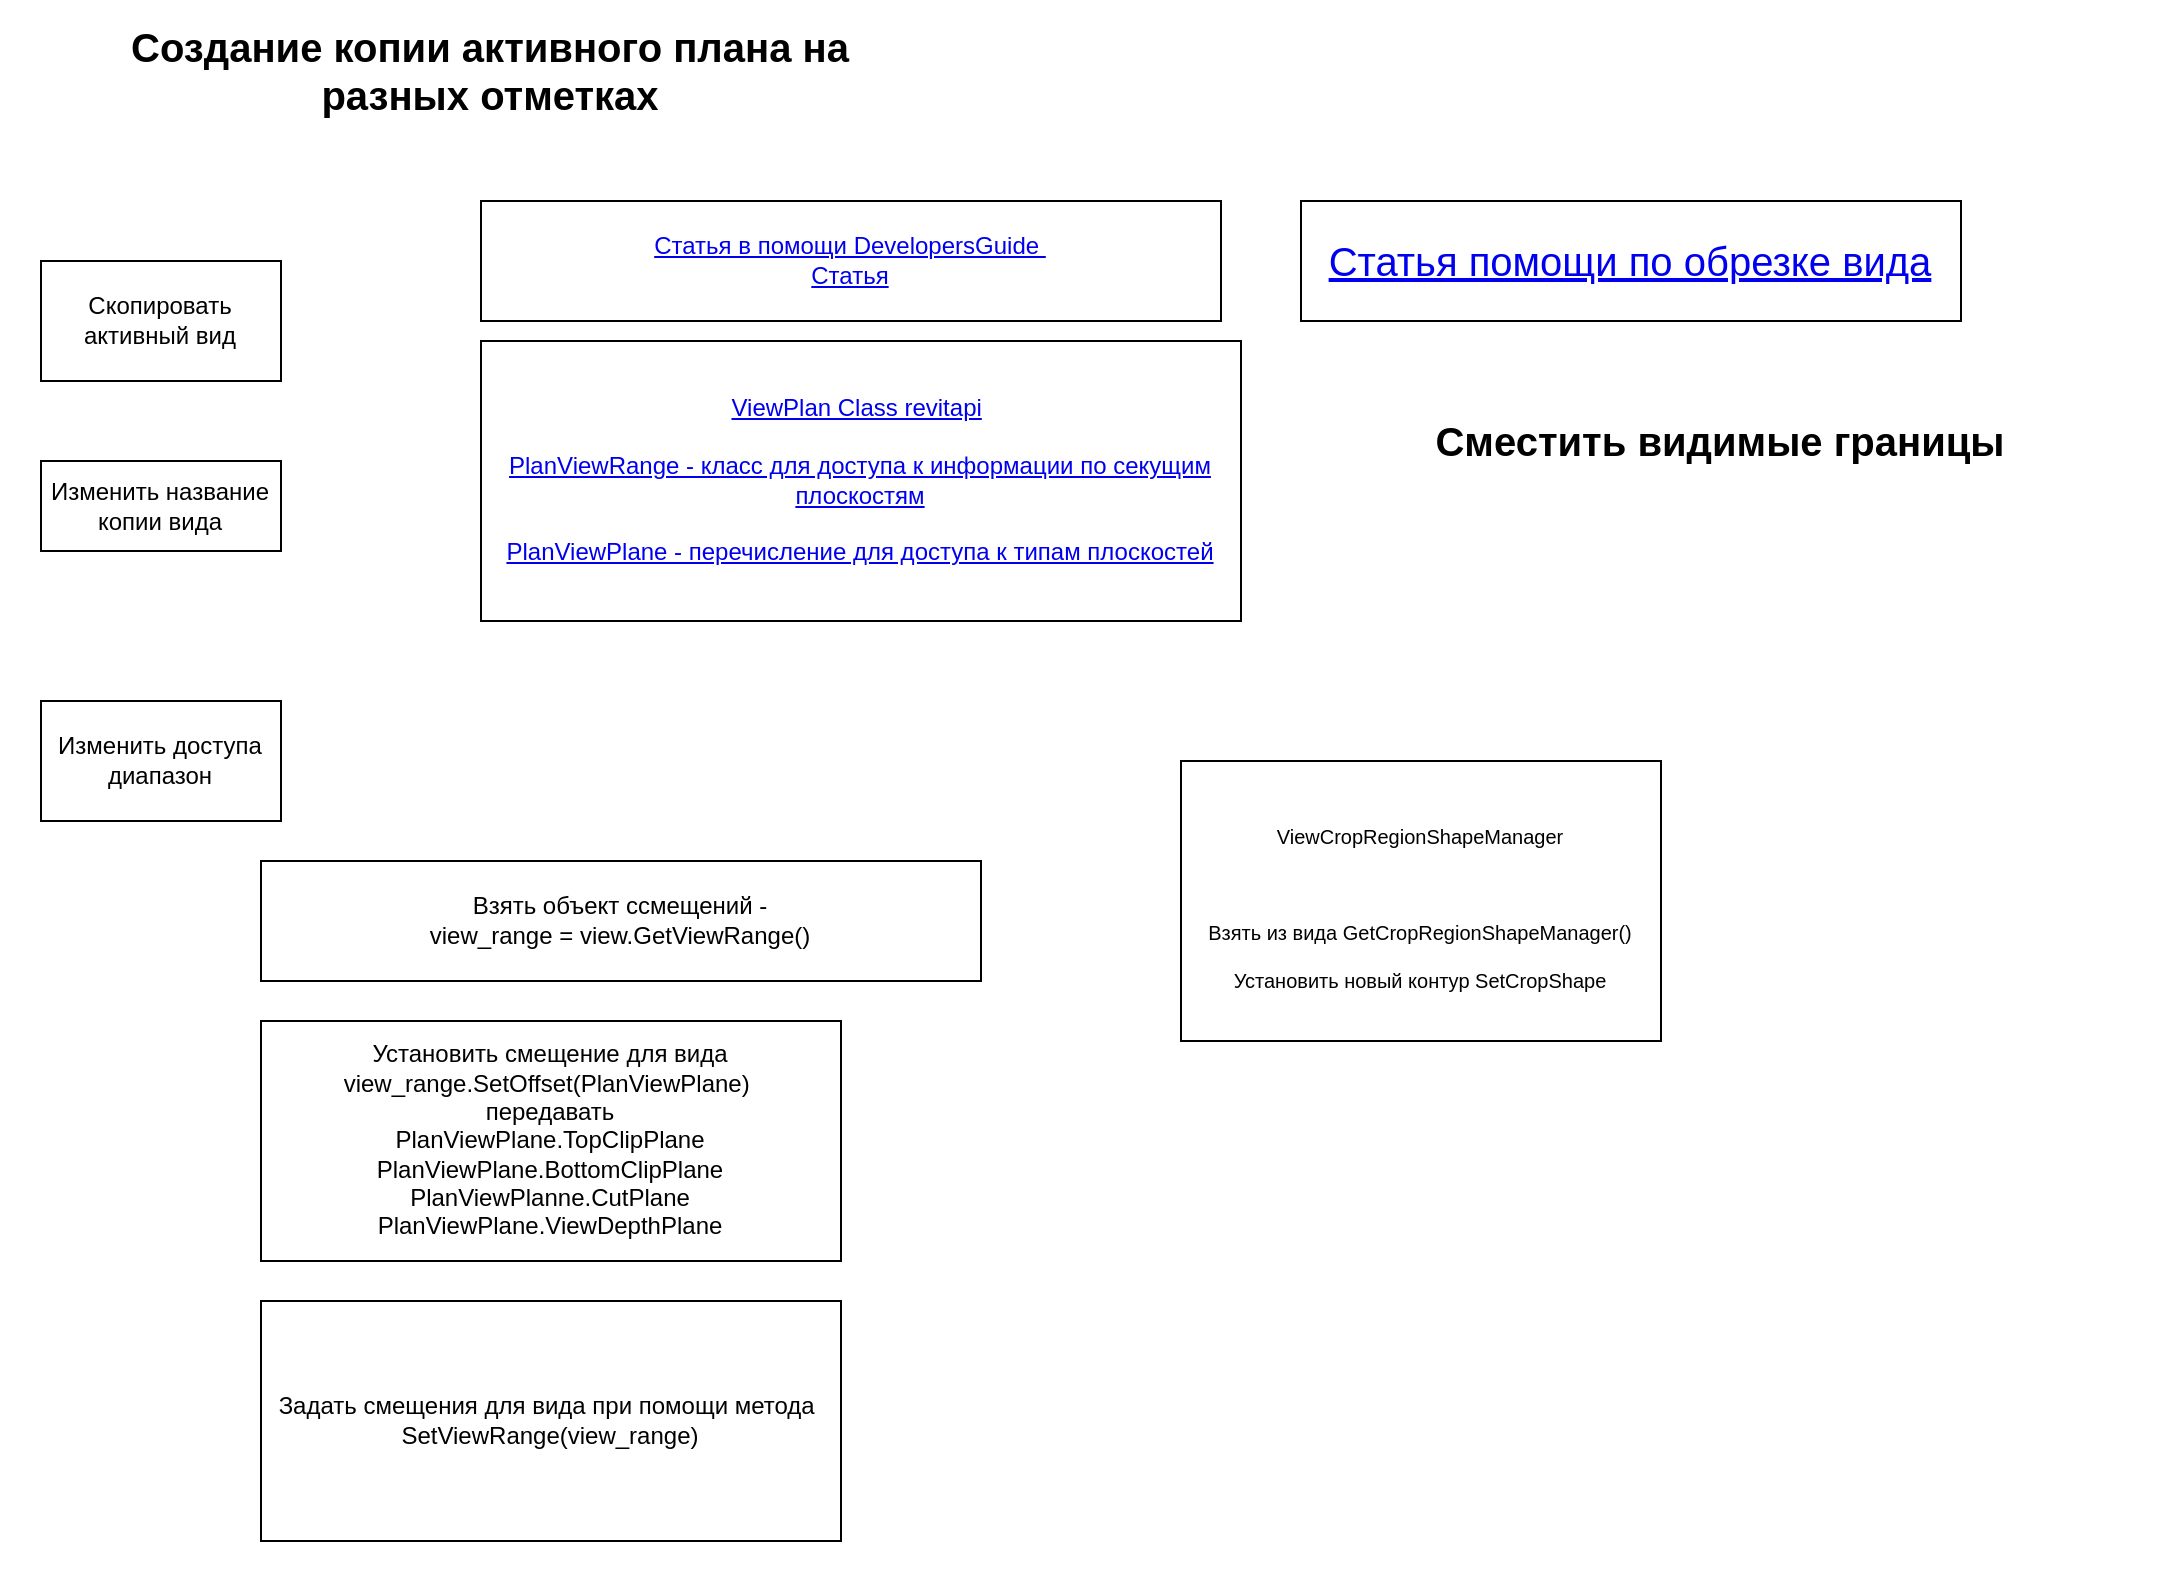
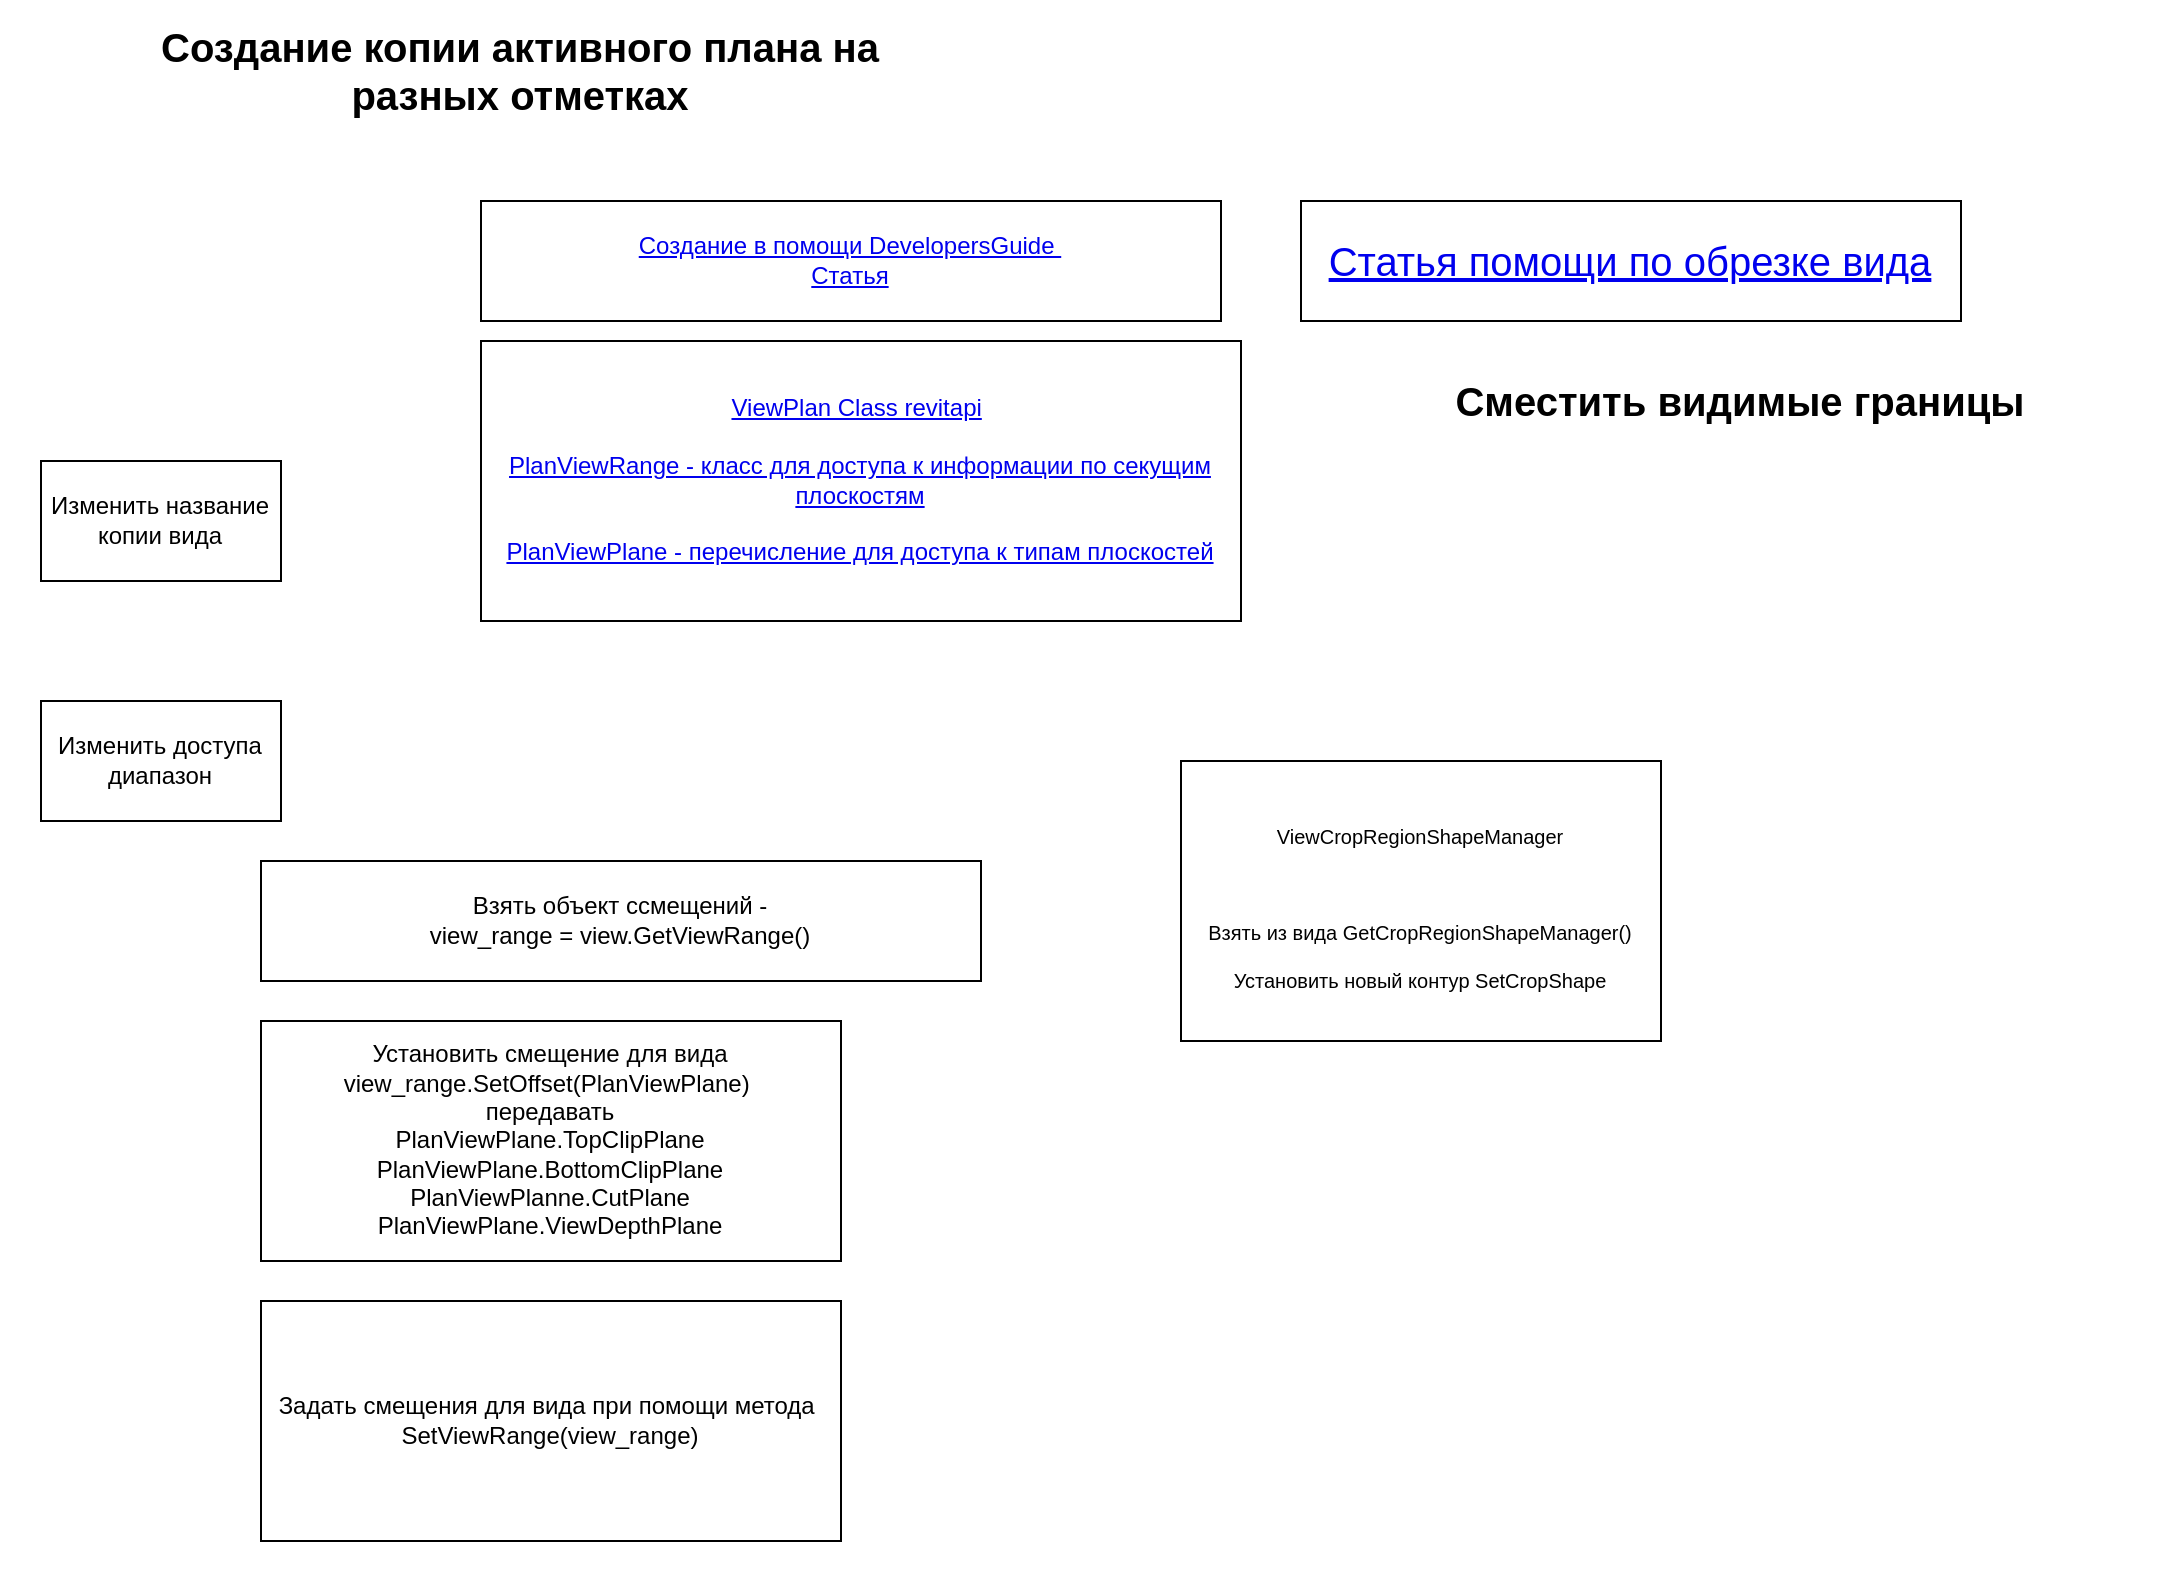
- <mxCell id="3" value="Создание копии активного плана на разных отметках" style="text;html=1;strokeColor=none;fillColor=none;align=center;verticalAlign=middle;whiteSpace=wrap;rounded=0;fontSize=20;fontStyle=1" vertex="1" parent="1"><mxGeometry x="55" y="20" width="380" height="30" as="geometry" /></mxCell>
+ <mxCell id="3" value="Создание копии активного плана на разных отметках" style="text;html=1;strokeColor=none;fillColor=none;align=center;verticalAlign=middle;whiteSpace=wrap;rounded=0;fontSize=20;fontStyle=1" vertex="1" parent="1"><mxGeometry x="70" y="20" width="380" height="30" as="geometry" /></mxCell>
- <mxCell id="6" value="&lt;a href=&quot;https://help.autodesk.com/view/RVT/2022/ENU/?guid=Revit_API_Revit_API_Developers_Guide_Basic_Interaction_with_Revit_Elements_Views_View_Types_ViewPlan_html&quot;&gt;Статья в помощи DevelopersGuide&amp;nbsp;&lt;br&gt;Статья&lt;br&gt;&lt;/a&gt;" style="rounded=0;whiteSpace=wrap;html=1;" vertex="1" parent="1"><mxGeometry x="240" y="100" width="370" height="60" as="geometry" /></mxCell>
+ <mxCell id="6" value="&lt;a href=&quot;https://help.autodesk.com/view/RVT/2022/ENU/?guid=Revit_API_Revit_API_Developers_Guide_Basic_Interaction_with_Revit_Elements_Views_View_Types_ViewPlan_html&quot;&gt;Создание в помощи DevelopersGuide&amp;nbsp;&lt;br&gt;Статья&lt;br&gt;&lt;/a&gt;" style="rounded=0;whiteSpace=wrap;html=1;" vertex="1" parent="1"><mxGeometry x="240" y="100" width="370" height="60" as="geometry" /></mxCell>
- <mxCell id="2" value="Скопировать активный вид" style="rounded=0;whiteSpace=wrap;html=1;" vertex="1" parent="1"><mxGeometry x="20" y="130" width="120" height="60" as="geometry" /></mxCell>
- <mxCell id="11" value="Сместить видимые границы" style="text;html=1;strokeColor=none;fillColor=none;align=center;verticalAlign=middle;whiteSpace=wrap;rounded=0;fontSize=20;fontStyle=1" vertex="1" parent="1"><mxGeometry x="670" y="190" width="380" height="60" as="geometry" /></mxCell>
+ <mxCell id="11" value="Сместить видимые границы" style="text;html=1;strokeColor=none;fillColor=none;align=center;verticalAlign=middle;whiteSpace=wrap;rounded=0;fontSize=20;fontStyle=1" vertex="1" parent="1"><mxGeometry x="680" y="170" width="380" height="60" as="geometry" /></mxCell>
- <mxCell id="5" value="Изменить название копии вида" style="rounded=0;whiteSpace=wrap;html=1;" vertex="1" parent="1"><mxGeometry x="20" y="230" width="120" height="45" as="geometry" /></mxCell>
+ <mxCell id="5" value="Изменить название копии вида" style="rounded=0;whiteSpace=wrap;html=1;" vertex="1" parent="1"><mxGeometry x="20" y="230" width="120" height="60" as="geometry" /></mxCell>
